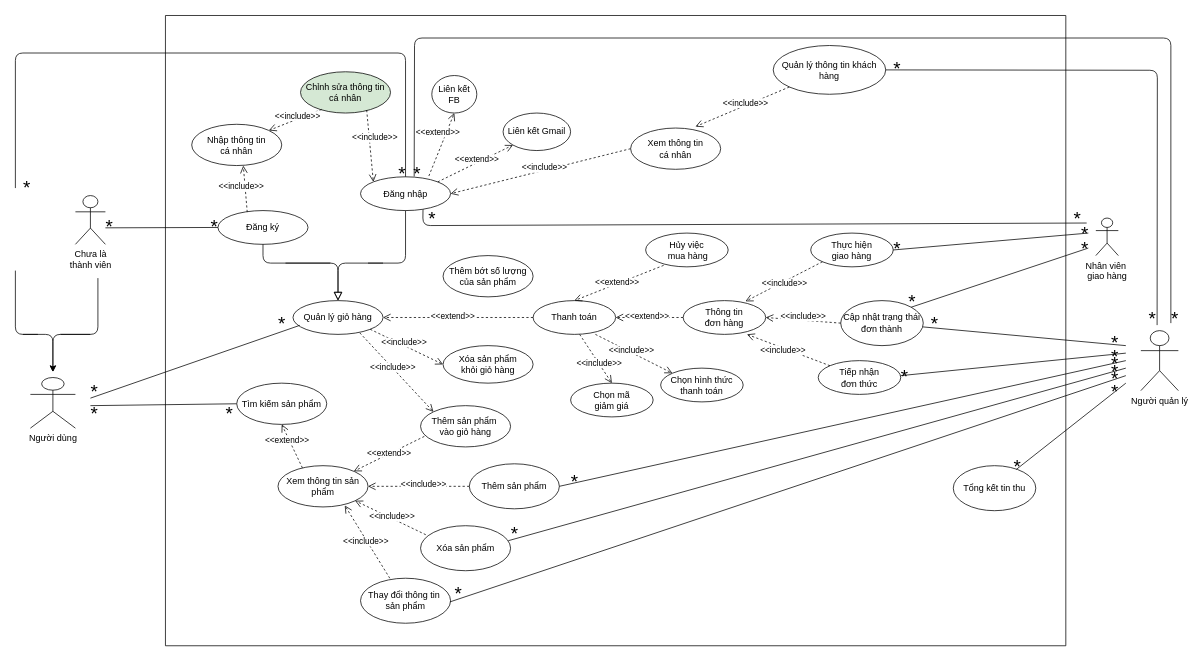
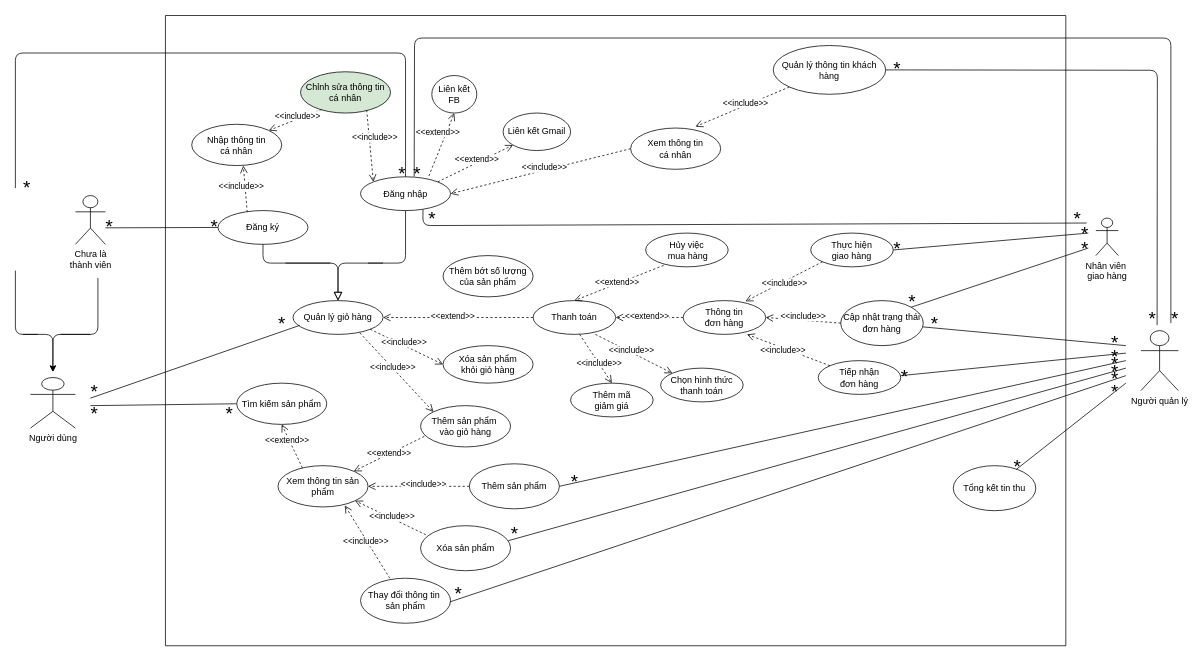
- <mxCell id="50" value="Cập nhật trạng thái&lt;br&gt;đơn thành" style="ellipse;whiteSpace=wrap;html=1;" parent="1" vertex="1"><mxGeometry x="1120" y="400" width="110" height="60" as="geometry" /></mxCell>
+ <mxCell id="50" value="Cập nhật trạng thái&lt;br&gt;đơn hàng" style="ellipse;whiteSpace=wrap;html=1;" parent="1" vertex="1"><mxGeometry x="1120" y="400" width="110" height="60" as="geometry" /></mxCell>
- <mxCell id="43" value="Tiếp nhận&lt;br&gt;đơn thức" style="ellipse;whiteSpace=wrap;html=1;" parent="1" vertex="1"><mxGeometry x="1090" y="480" width="110" height="45" as="geometry" /></mxCell>
+ <mxCell id="43" value="Tiếp nhận&lt;br&gt;đơn hàng" style="ellipse;whiteSpace=wrap;html=1;" parent="1" vertex="1"><mxGeometry x="1090" y="480" width="110" height="45" as="geometry" /></mxCell>
- <mxCell id="40" value="Chọn mã&lt;br&gt;giảm giá" style="ellipse;whiteSpace=wrap;html=1;" parent="1" vertex="1"><mxGeometry x="760" y="510" width="110" height="45" as="geometry" /></mxCell>
+ <mxCell id="40" value="Thêm mã&lt;br&gt;giảm giá" style="ellipse;whiteSpace=wrap;html=1;" parent="1" vertex="1"><mxGeometry x="760" y="510" width="110" height="45" as="geometry" /></mxCell>
